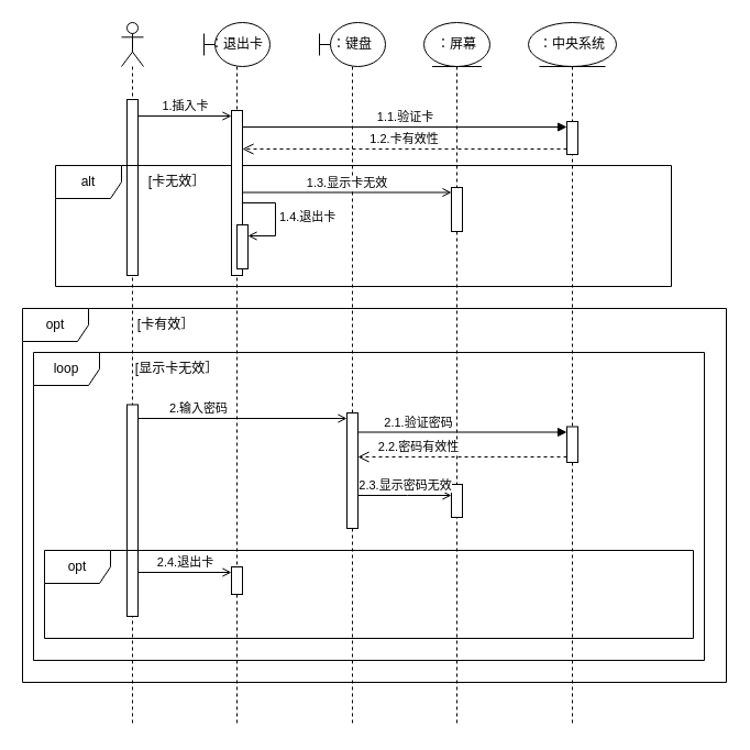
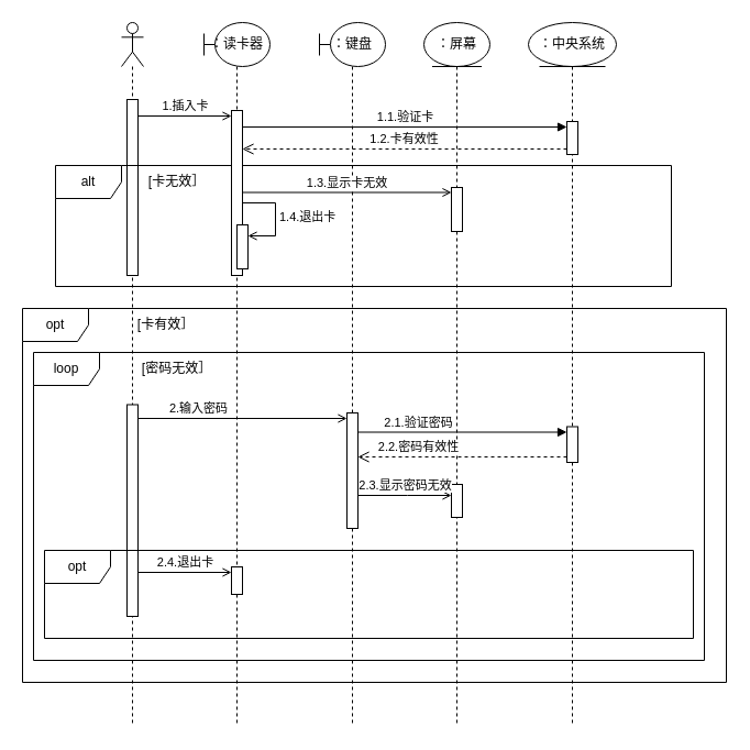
- <mxCell id="23" value="：退出卡" style="shape=umlLifeline;perimeter=lifelinePerimeter;whiteSpace=wrap;html=1;container=1;dropTarget=0;collapsible=0;recursiveResize=0;outlineConnect=0;portConstraint=eastwest;newEdgeStyle={&quot;curved&quot;:0,&quot;rounded&quot;:0};participant=umlBoundary;" parent="1" vertex="1"><mxGeometry x="185" y="20" width="60" height="640" as="geometry" /></mxCell>
+ <mxCell id="23" value="：读卡器" style="shape=umlLifeline;perimeter=lifelinePerimeter;whiteSpace=wrap;html=1;container=1;dropTarget=0;collapsible=0;recursiveResize=0;outlineConnect=0;portConstraint=eastwest;newEdgeStyle={&quot;curved&quot;:0,&quot;rounded&quot;:0};participant=umlBoundary;" parent="1" vertex="1"><mxGeometry x="185" y="20" width="60" height="640" as="geometry" /></mxCell>
- <mxCell id="18" value="[显示卡无效］" style="text;html=1;align=center;verticalAlign=middle;resizable=0;points=[];autosize=1;strokeColor=none;fillColor=none;" parent="1" vertex="1"><mxGeometry x="115" y="320" width="90" height="30" as="geometry" /></mxCell>
+ <mxCell id="18" value="[密码无效］" style="text;html=1;align=center;verticalAlign=middle;resizable=0;points=[];autosize=1;strokeColor=none;fillColor=none;" parent="1" vertex="1"><mxGeometry x="115" y="320" width="90" height="30" as="geometry" /></mxCell>
